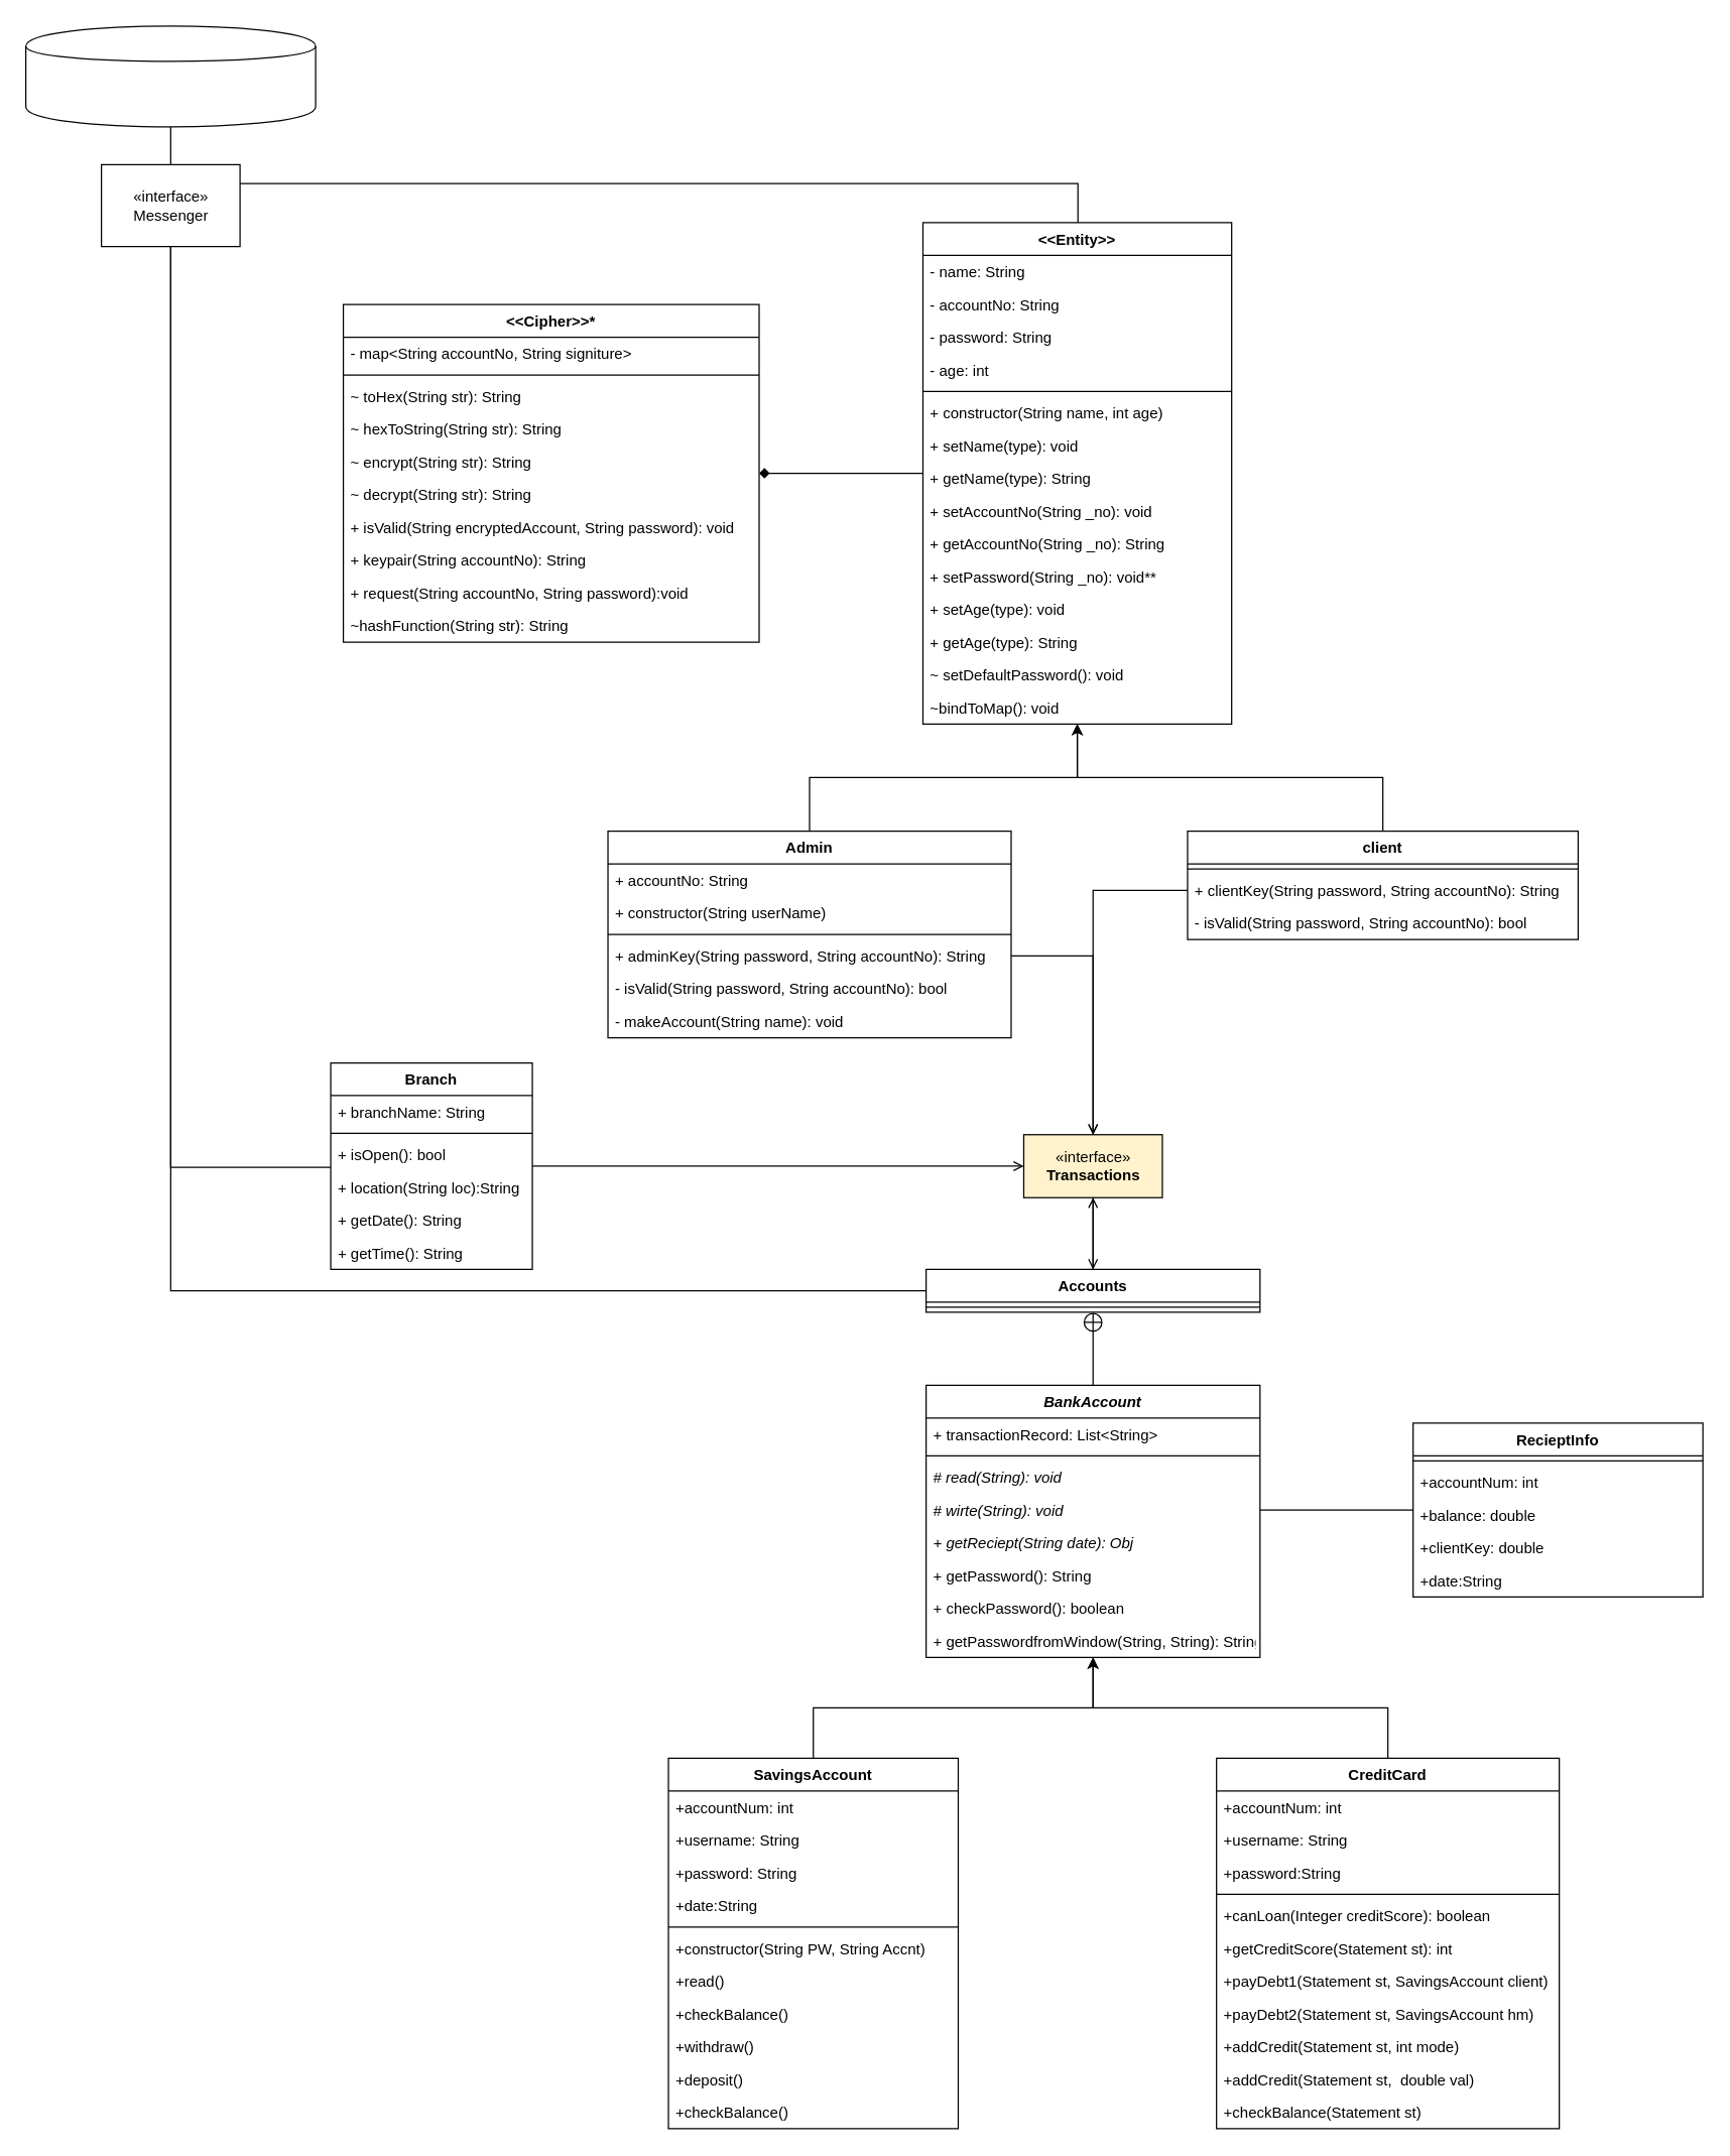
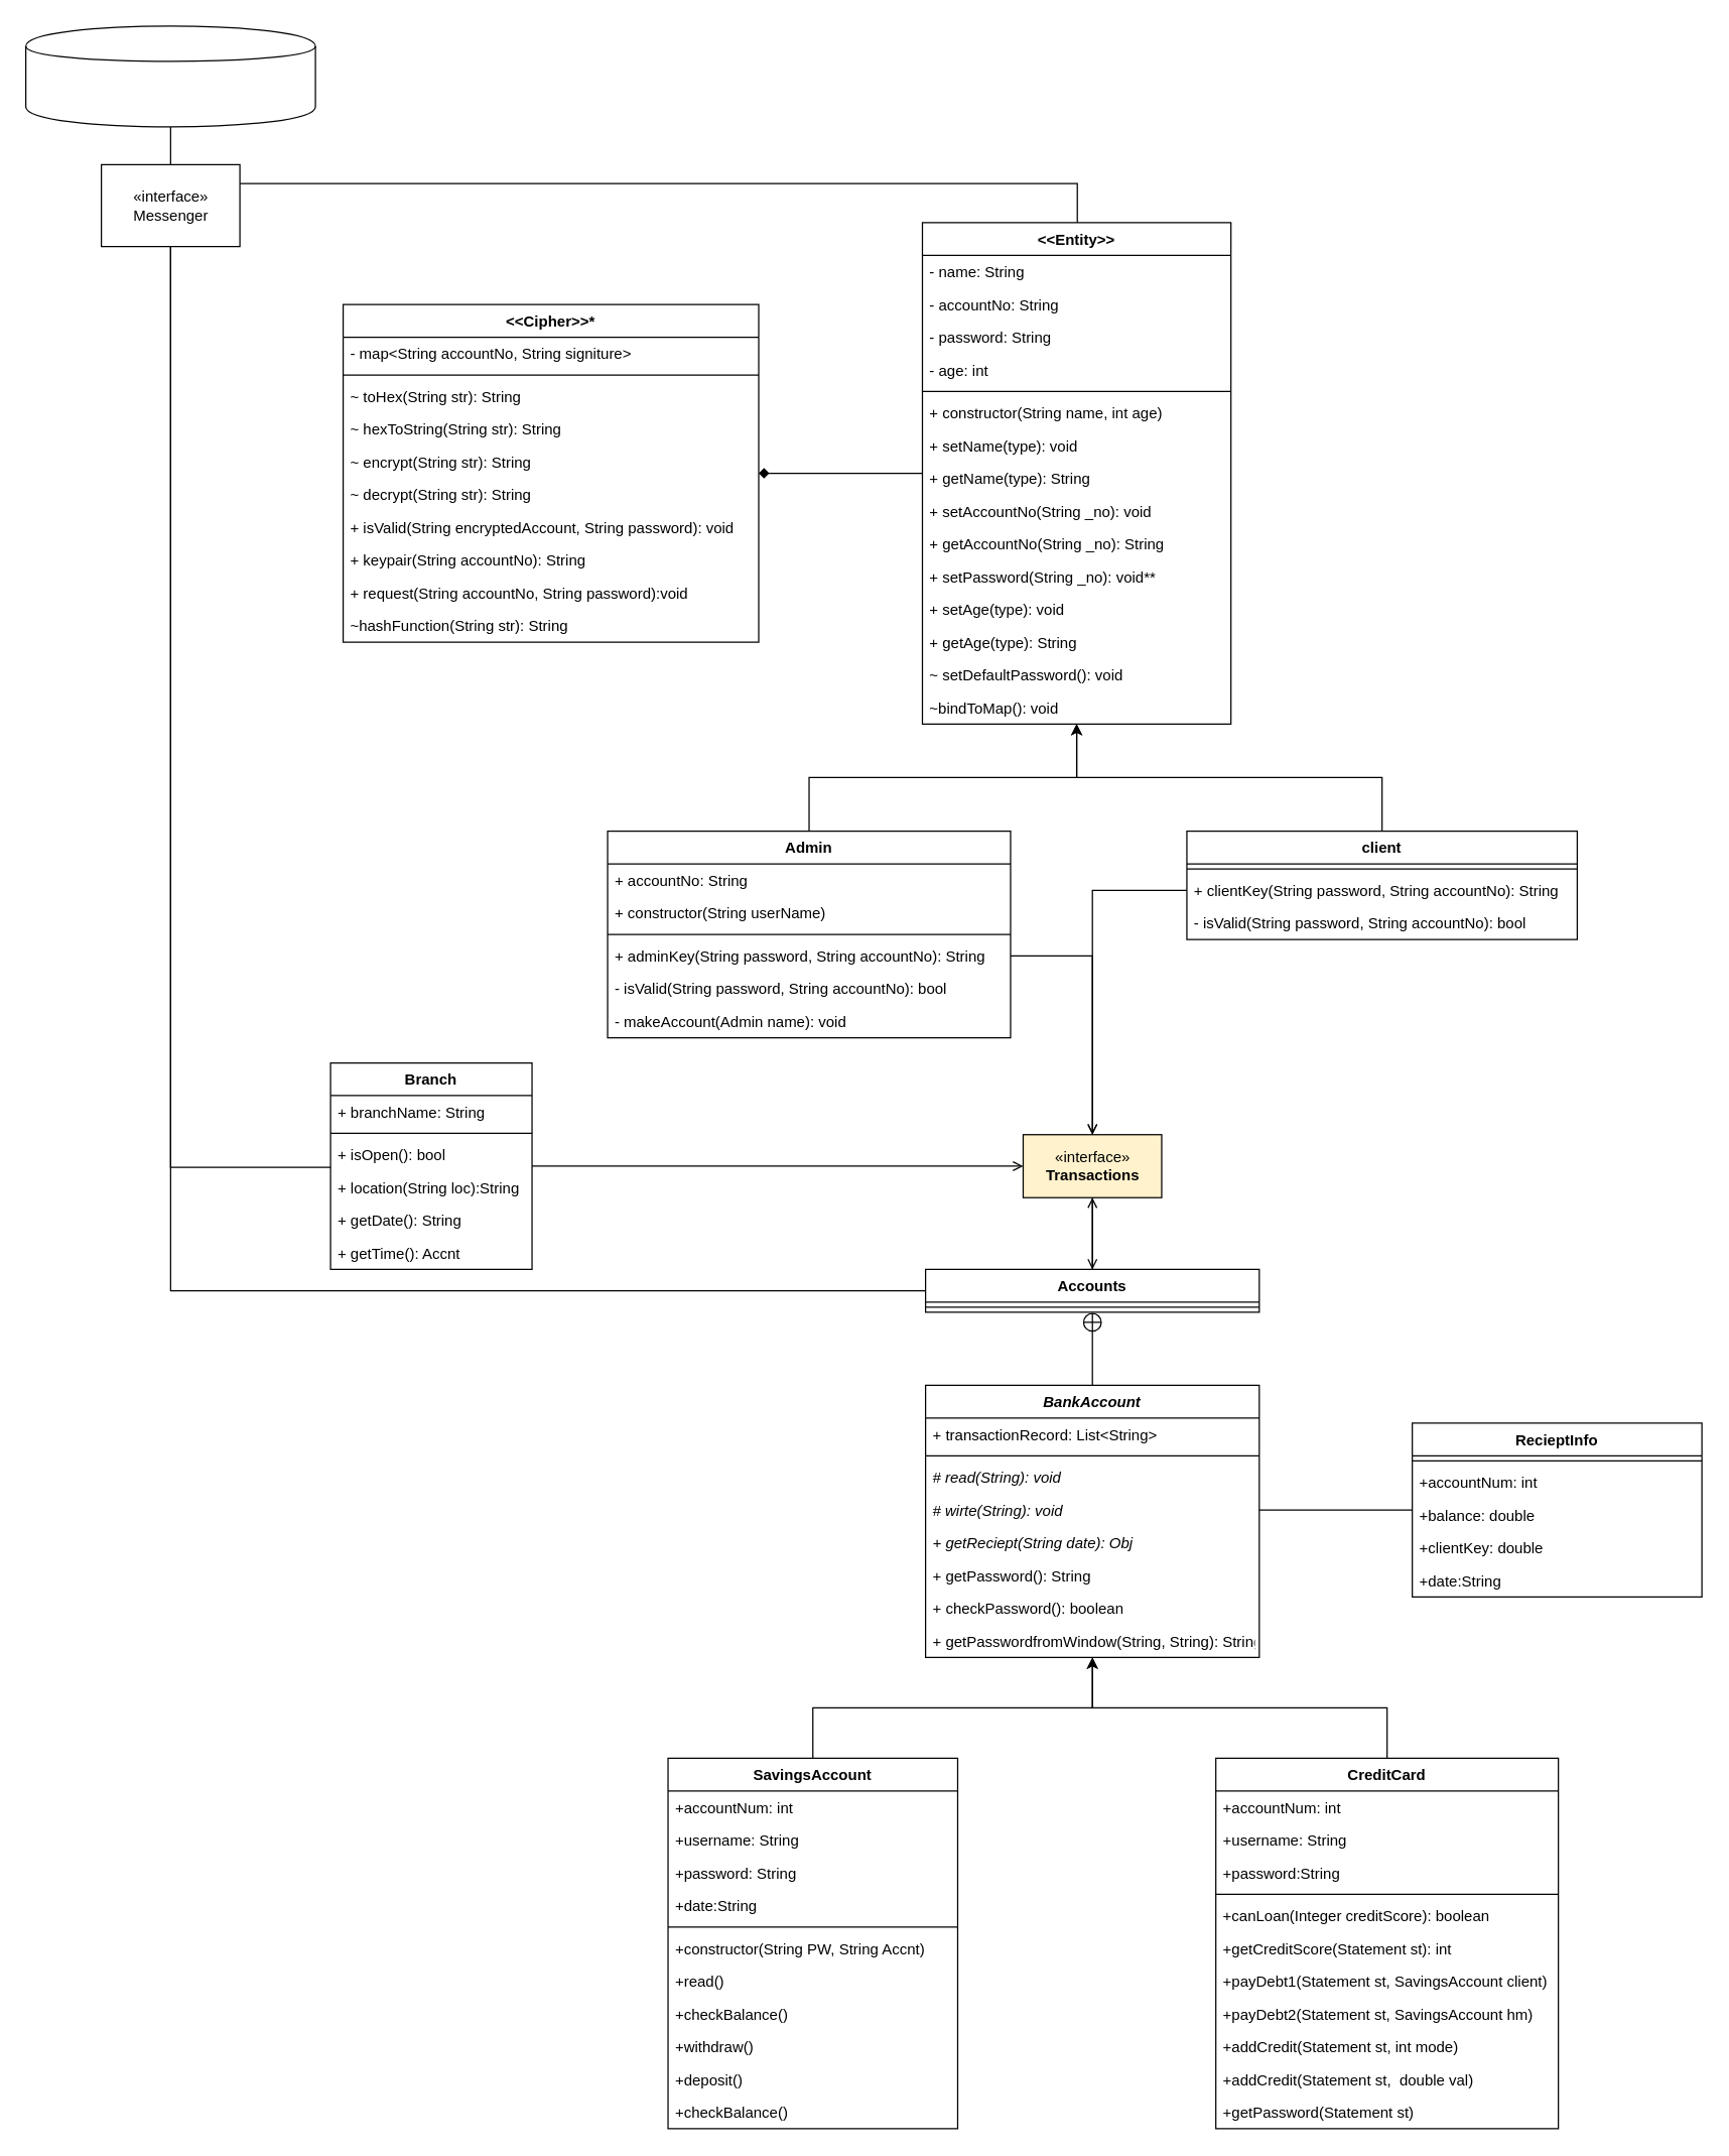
- <mxCell id="37" value="- makeAccount(String name): void " style="text;strokeColor=none;fillColor=none;align=left;verticalAlign=top;spacingLeft=4;spacingRight=4;overflow=hidden;rotatable=0;points=[[0,0.5],[1,0.5]];portConstraint=eastwest;" parent="31" vertex="1"><mxGeometry y="138" width="320" height="26" as="geometry" /></mxCell>
+ <mxCell id="37" value="- makeAccount(Admin name): void " style="text;strokeColor=none;fillColor=none;align=left;verticalAlign=top;spacingLeft=4;spacingRight=4;overflow=hidden;rotatable=0;points=[[0,0.5],[1,0.5]];portConstraint=eastwest;" parent="31" vertex="1"><mxGeometry y="138" width="320" height="26" as="geometry" /></mxCell>
- <mxCell id="29" value="+ getTime(): String" style="text;strokeColor=none;fillColor=none;align=left;verticalAlign=top;spacingLeft=4;spacingRight=4;overflow=hidden;rotatable=0;points=[[0,0.5],[1,0.5]];portConstraint=eastwest;" parent="23" vertex="1"><mxGeometry y="138" width="160" height="26" as="geometry" /></mxCell>
+ <mxCell id="29" value="+ getTime(): Accnt" style="text;strokeColor=none;fillColor=none;align=left;verticalAlign=top;spacingLeft=4;spacingRight=4;overflow=hidden;rotatable=0;points=[[0,0.5],[1,0.5]];portConstraint=eastwest;" parent="23" vertex="1"><mxGeometry y="138" width="160" height="26" as="geometry" /></mxCell>
- <mxCell id="100" value="+checkBalance(Statement st)" style="text;strokeColor=none;fillColor=none;align=left;verticalAlign=top;spacingLeft=4;spacingRight=4;overflow=hidden;rotatable=0;points=[[0,0.5],[1,0.5]];portConstraint=eastwest;" parent="89" vertex="1"><mxGeometry y="268" width="272" height="26" as="geometry" /></mxCell>
+ <mxCell id="100" value="+getPassword(Statement st)" style="text;strokeColor=none;fillColor=none;align=left;verticalAlign=top;spacingLeft=4;spacingRight=4;overflow=hidden;rotatable=0;points=[[0,0.5],[1,0.5]];portConstraint=eastwest;" parent="89" vertex="1"><mxGeometry y="268" width="272" height="26" as="geometry" /></mxCell>
